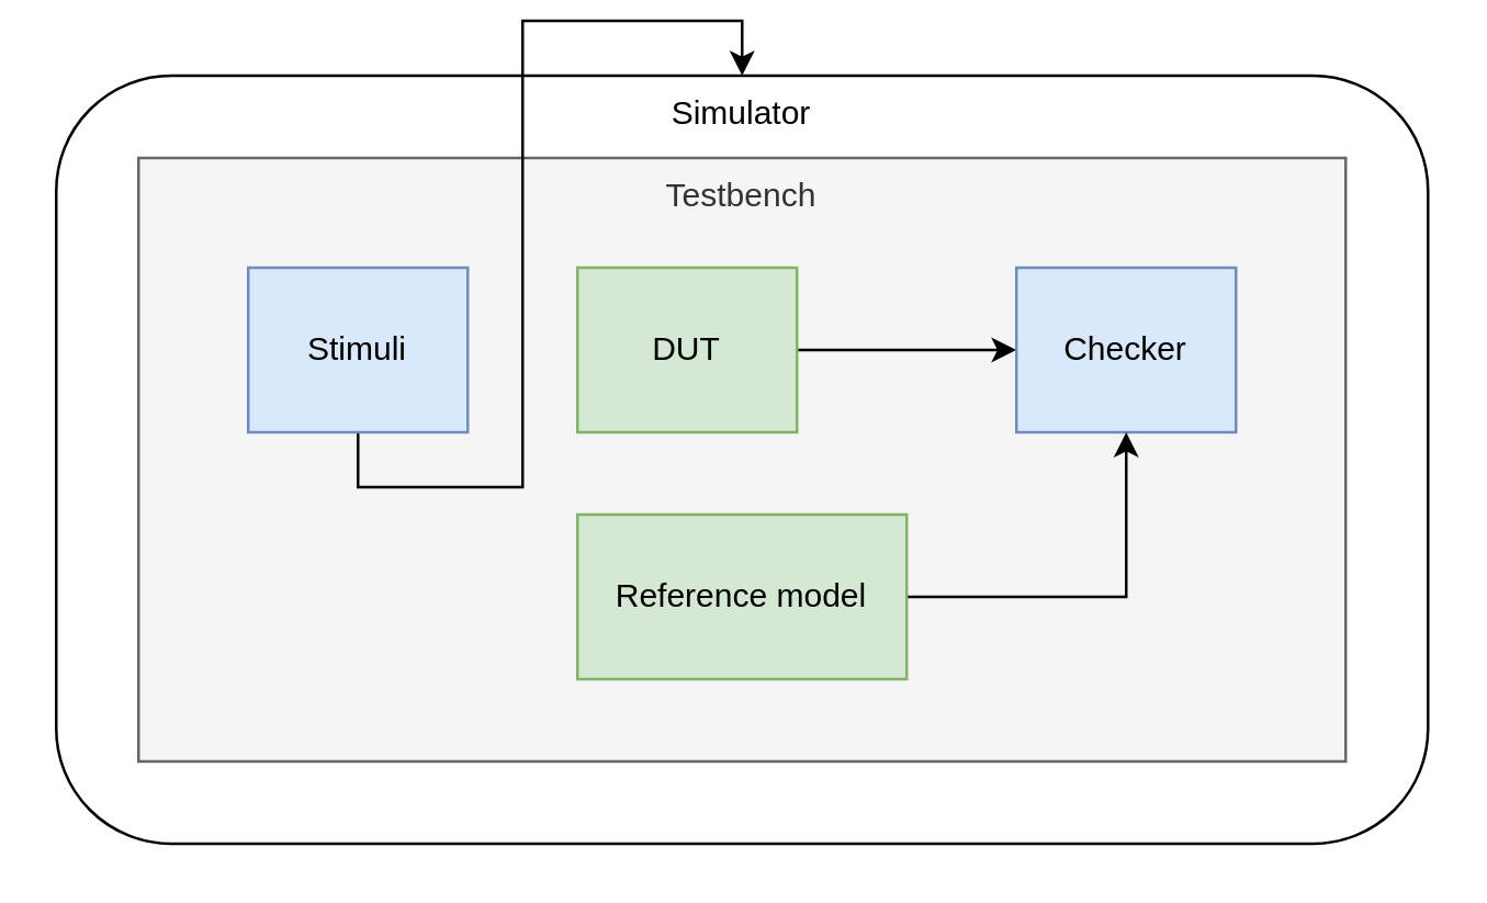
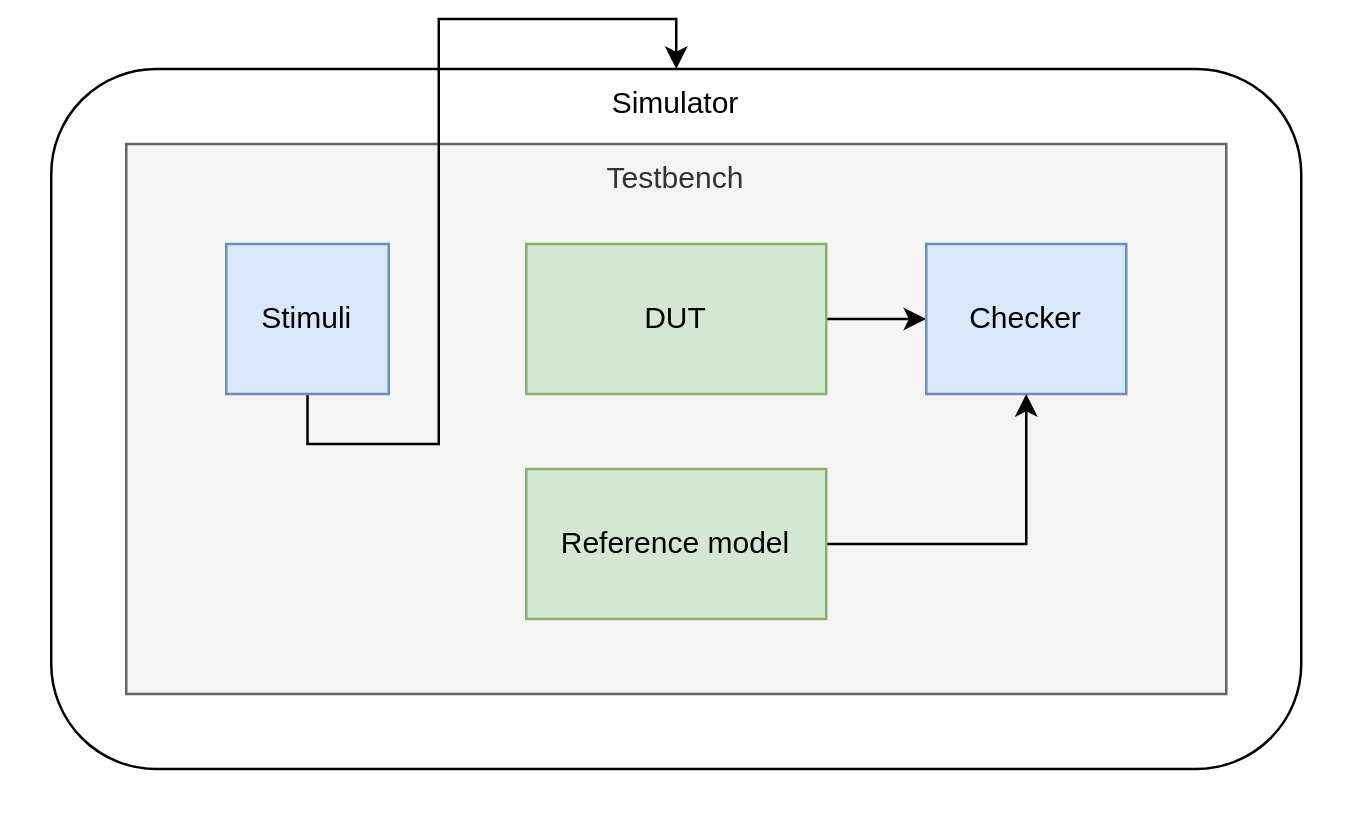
- <mxCell id="8" value="Stimuli" style="rounded=0;whiteSpace=wrap;html=1;fillColor=#dae8fc;strokeColor=#6c8ebf;" vertex="1" parent="1"><mxGeometry x="90" y="90" width="80" height="60" as="geometry" /></mxCell>
+ <mxCell id="8" value="Stimuli" style="rounded=0;whiteSpace=wrap;html=1;fillColor=#dae8fc;strokeColor=#6c8ebf;" vertex="1" parent="1"><mxGeometry x="90" y="90" width="65" height="60" as="geometry" /></mxCell>
- <mxCell id="5" value="DUT" style="rounded=0;whiteSpace=wrap;html=1;fillColor=#d5e8d4;strokeColor=#82b366;" vertex="1" parent="1"><mxGeometry x="210" y="90" width="80" height="60" as="geometry" /></mxCell>
+ <mxCell id="5" value="DUT" style="rounded=0;whiteSpace=wrap;html=1;fillColor=#d5e8d4;strokeColor=#82b366;" vertex="1" parent="1"><mxGeometry x="210" y="90" width="120" height="60" as="geometry" /></mxCell>
